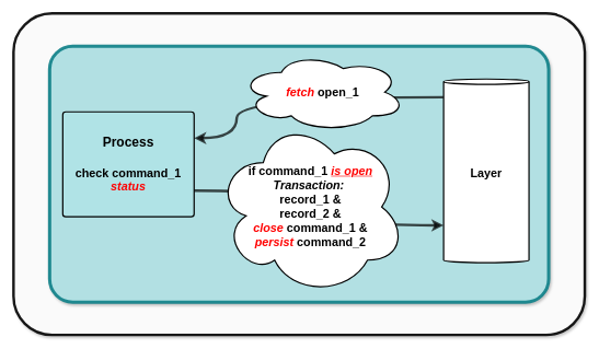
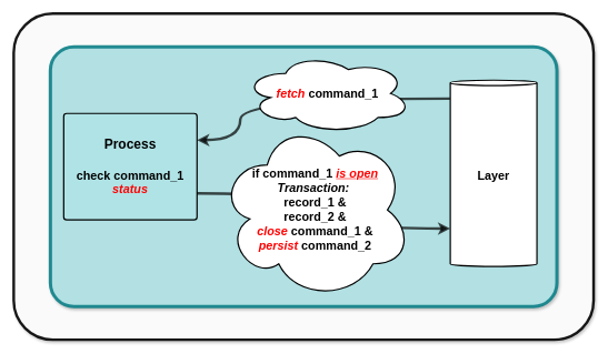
- <mxCell id="10" value="&lt;i&gt;&lt;font color=&quot;#ff0000&quot;&gt;fetch&amp;nbsp;&lt;/font&gt;&lt;/i&gt;open_1" style="html=1;overflow=block;blockSpacing=1;whiteSpace=wrap;ellipse;shape=cloud;fontSize=18;spacing=9;strokeColor=#000000;strokeOpacity=100;fillOpacity=100;rounded=1;absoluteArcSize=1;arcSize=9;fillColor=#FFFFFF;strokeWidth=2;lucidId=YW3KfiS4kU.2;movable=1;resizable=1;rotatable=1;deletable=1;editable=1;locked=0;connectable=1;align=center;verticalAlign=middle;fontFamily=Helvetica;fontColor=#000000;fontStyle=1;container=0;" vertex="1" parent="3"><mxGeometry x="290" y="10" width="251.87" height="120" as="geometry" /></mxCell>
+ <mxCell id="10" value="&lt;i&gt;&lt;font color=&quot;#ff0000&quot;&gt;fetch&amp;nbsp;&lt;/font&gt;&lt;/i&gt;command_1" style="html=1;overflow=block;blockSpacing=1;whiteSpace=wrap;ellipse;shape=cloud;fontSize=18;spacing=9;strokeColor=#000000;strokeOpacity=100;fillOpacity=100;rounded=1;absoluteArcSize=1;arcSize=9;fillColor=#FFFFFF;strokeWidth=2;lucidId=YW3KfiS4kU.2;movable=1;resizable=1;rotatable=1;deletable=1;editable=1;locked=0;connectable=1;align=center;verticalAlign=middle;fontFamily=Helvetica;fontColor=#000000;fontStyle=1;container=0;" vertex="1" parent="3"><mxGeometry x="290" y="10" width="251.87" height="120" as="geometry" /></mxCell>
